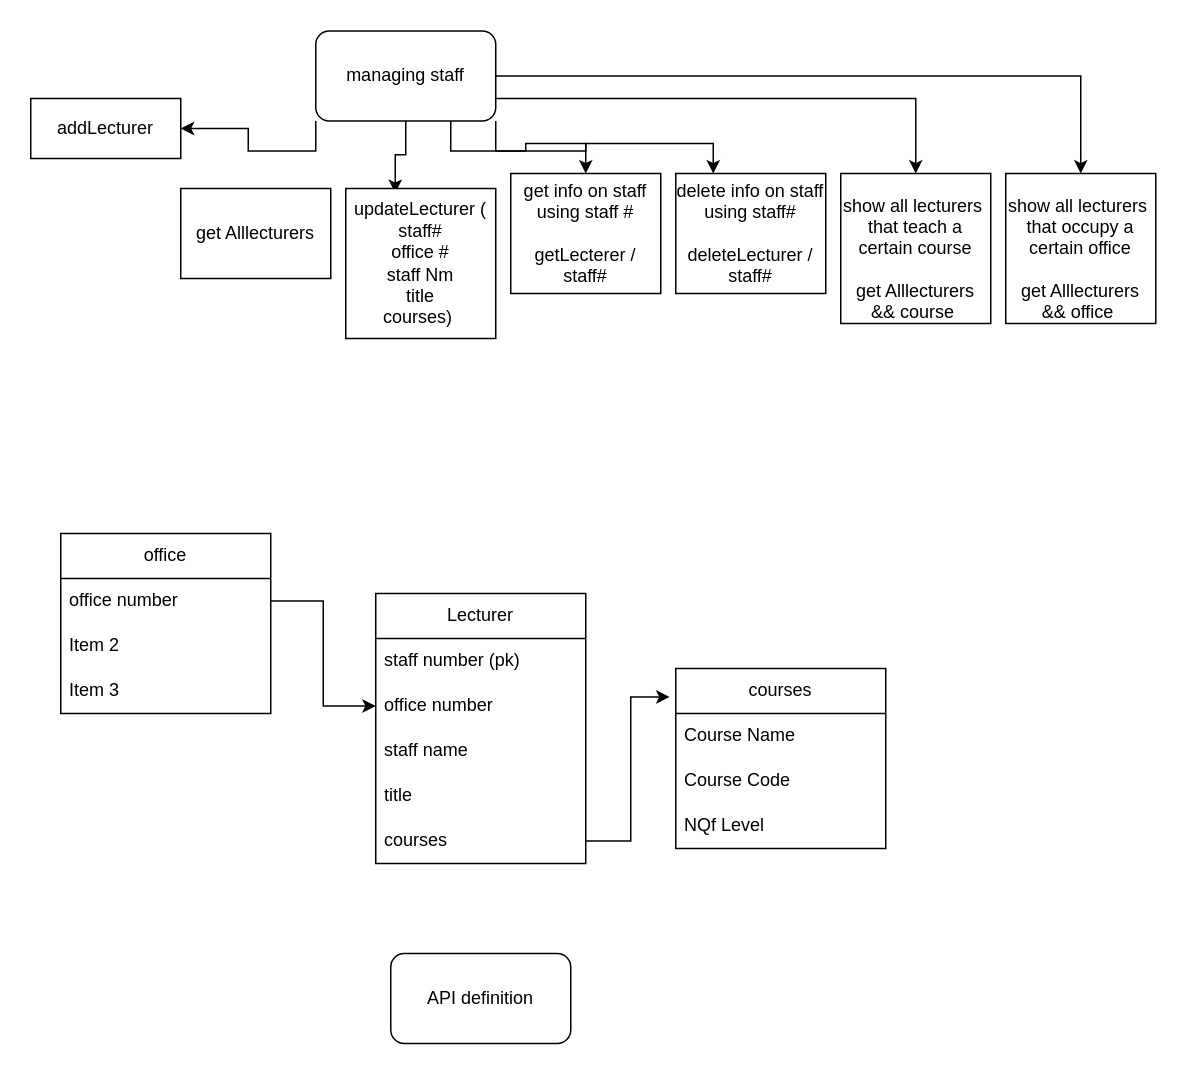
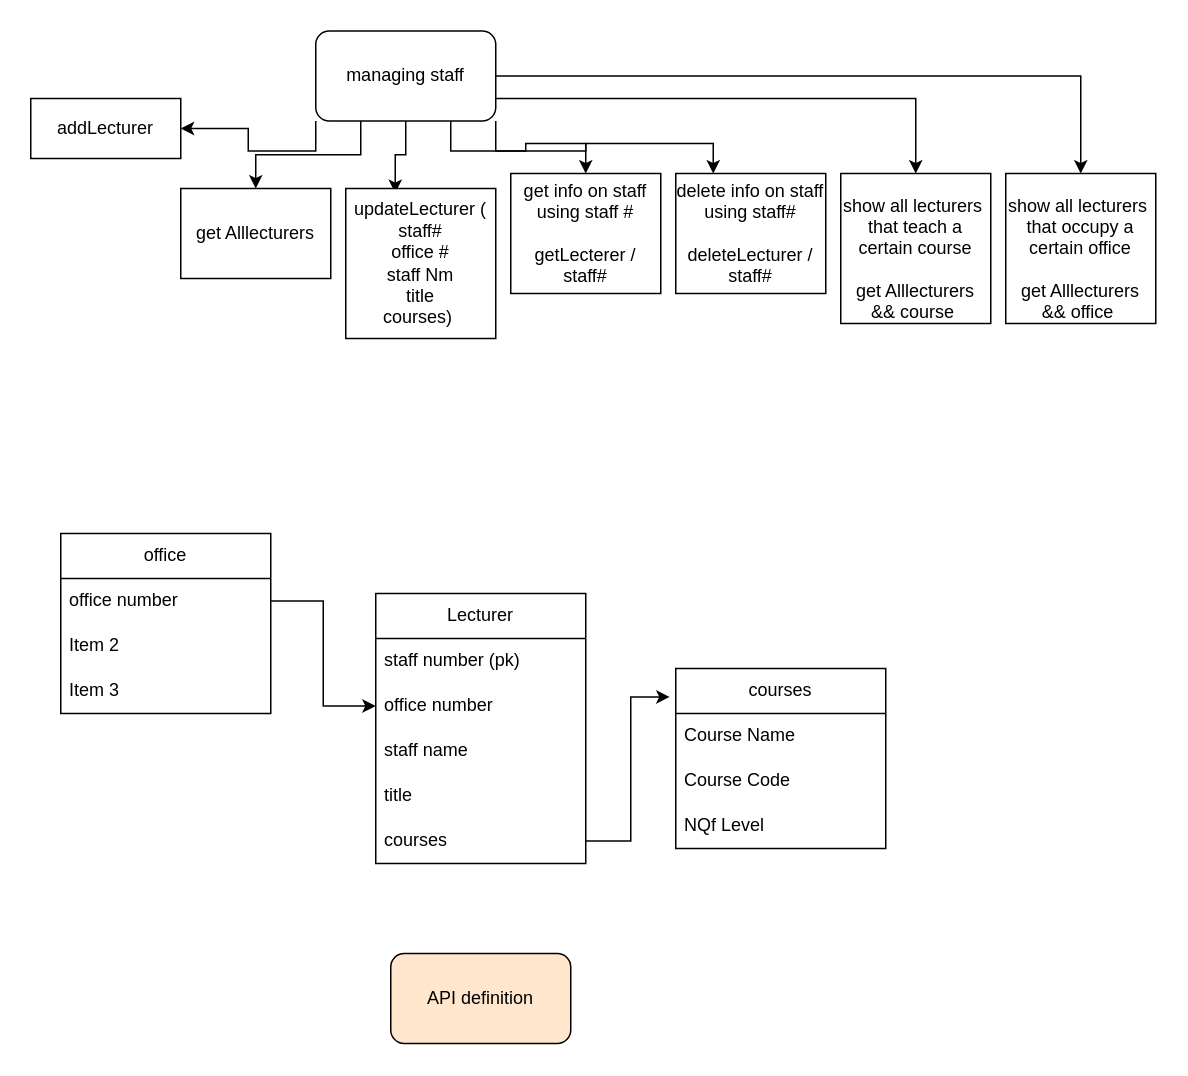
+ <mxCell id="3" style="edgeStyle=orthogonalEdgeStyle;rounded=0;orthogonalLoop=1;jettySize=auto;html=1;exitX=0.25;exitY=1;exitDx=0;exitDy=0;" edge="1" parent="1" source="9" target="25"><mxGeometry relative="1" as="geometry" /></mxCell>
- <mxCell id="31" value="API definition" style="rounded=1;whiteSpace=wrap;html=1;" vertex="1" parent="1"><mxGeometry x="260" y="635" width="120" height="60" as="geometry" /></mxCell>
+ <mxCell id="31" value="API definition" style="rounded=1;whiteSpace=wrap;html=1;fillColor=#ffe6cc;" vertex="1" parent="1"><mxGeometry x="260" y="635" width="120" height="60" as="geometry" /></mxCell>
